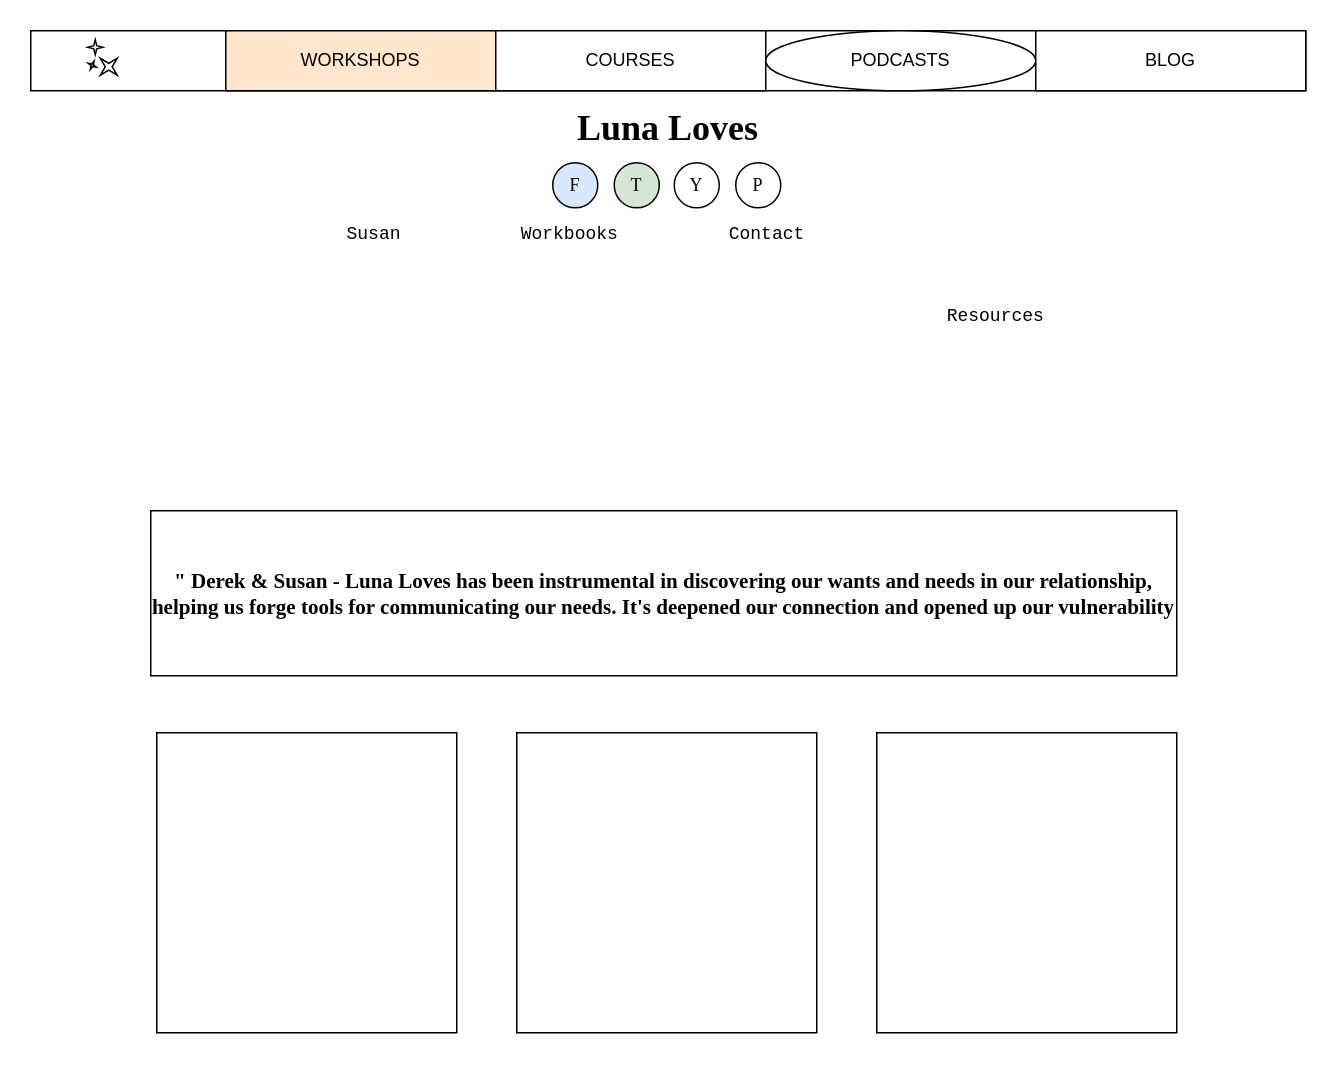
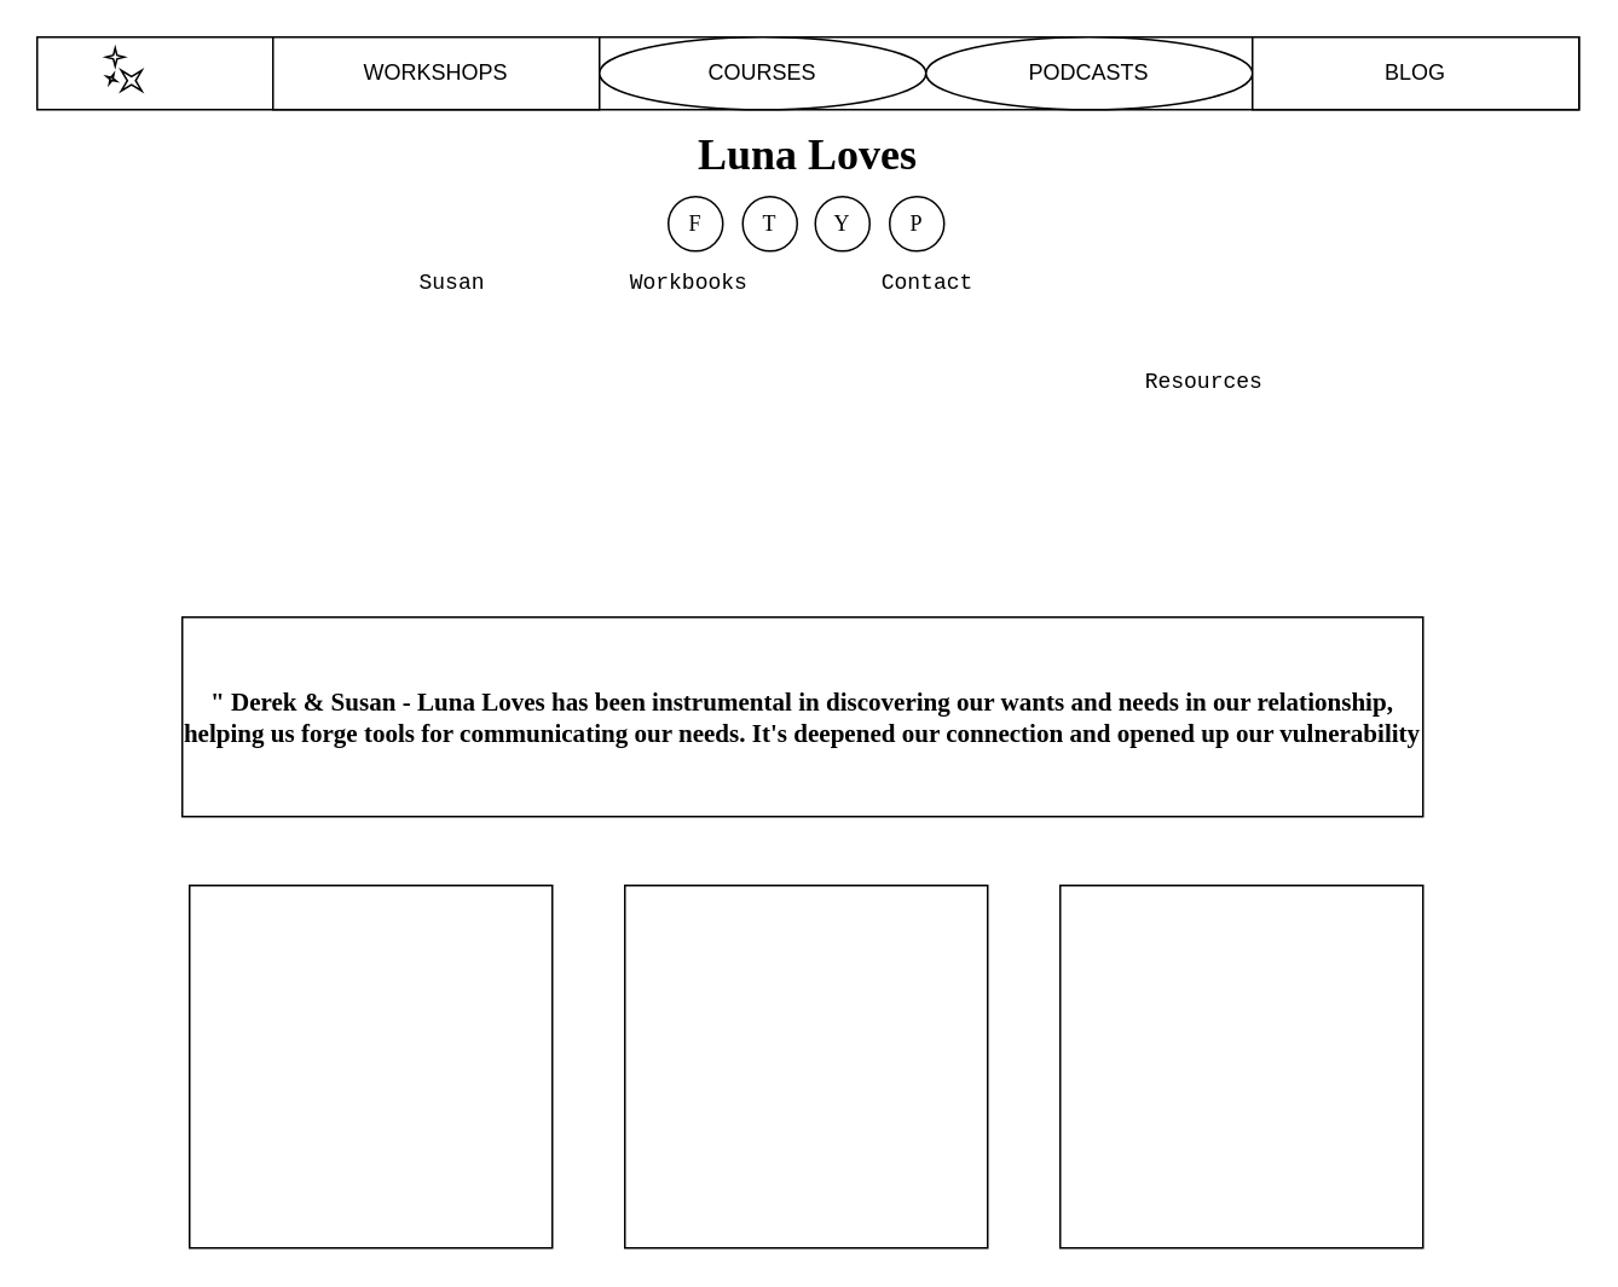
- <mxCell id="7" value="WORKSHOPS" style="rounded=0;whiteSpace=wrap;html=1;fillColor=#ffe6cc;" vertex="1" parent="1"><mxGeometry x="150" width="180" height="40" as="geometry" y="20" /></mxCell>
+ <mxCell id="7" value="WORKSHOPS" style="rounded=0;whiteSpace=wrap;html=1;" vertex="1" parent="1"><mxGeometry x="150" width="180" height="40" as="geometry" y="20" /></mxCell>
- <mxCell id="8" value="COURSES" style="rounded=0;whiteSpace=wrap;html=1;" vertex="1" parent="1"><mxGeometry x="330" width="180" height="40" as="geometry" y="20" /></mxCell>
+ <mxCell id="8" value="COURSES" style="ellipse;whiteSpace=wrap;html=1;" vertex="1" parent="1"><mxGeometry x="330" width="180" height="40" as="geometry" y="20" /></mxCell>
- <mxCell id="12" value="F" style="ellipse;whiteSpace=wrap;html=1;aspect=fixed;fontFamily=Lucida Console;fillColor=#dae8fc;" vertex="1" parent="1"><mxGeometry x="368" y="108" width="30" height="30" as="geometry" /></mxCell>
+ <mxCell id="12" value="F" style="ellipse;whiteSpace=wrap;html=1;aspect=fixed;fontFamily=Lucida Console;" vertex="1" parent="1"><mxGeometry x="368" y="108" width="30" height="30" as="geometry" /></mxCell>
- <mxCell id="13" value="T" style="ellipse;whiteSpace=wrap;html=1;aspect=fixed;fontFamily=Lucida Console;fillColor=#d5e8d4;" vertex="1" parent="1"><mxGeometry x="409" y="108" width="30" height="30" as="geometry" /></mxCell>
+ <mxCell id="13" value="T" style="ellipse;whiteSpace=wrap;html=1;aspect=fixed;fontFamily=Lucida Console;" vertex="1" parent="1"><mxGeometry x="409" y="108" width="30" height="30" as="geometry" /></mxCell>
